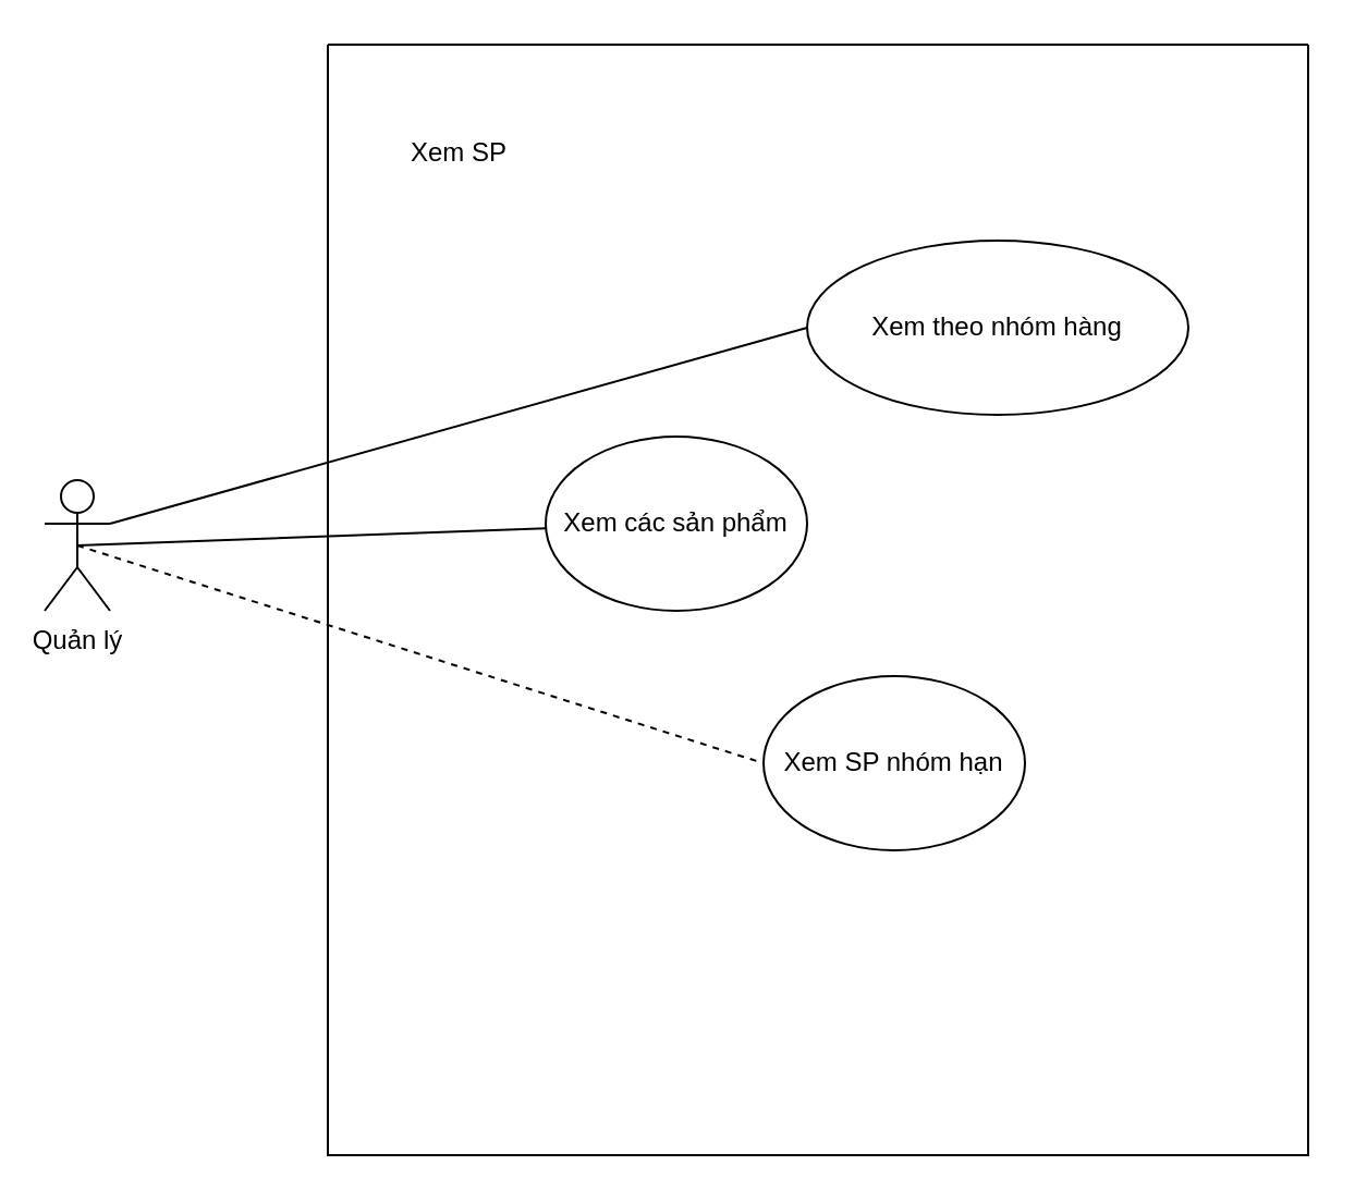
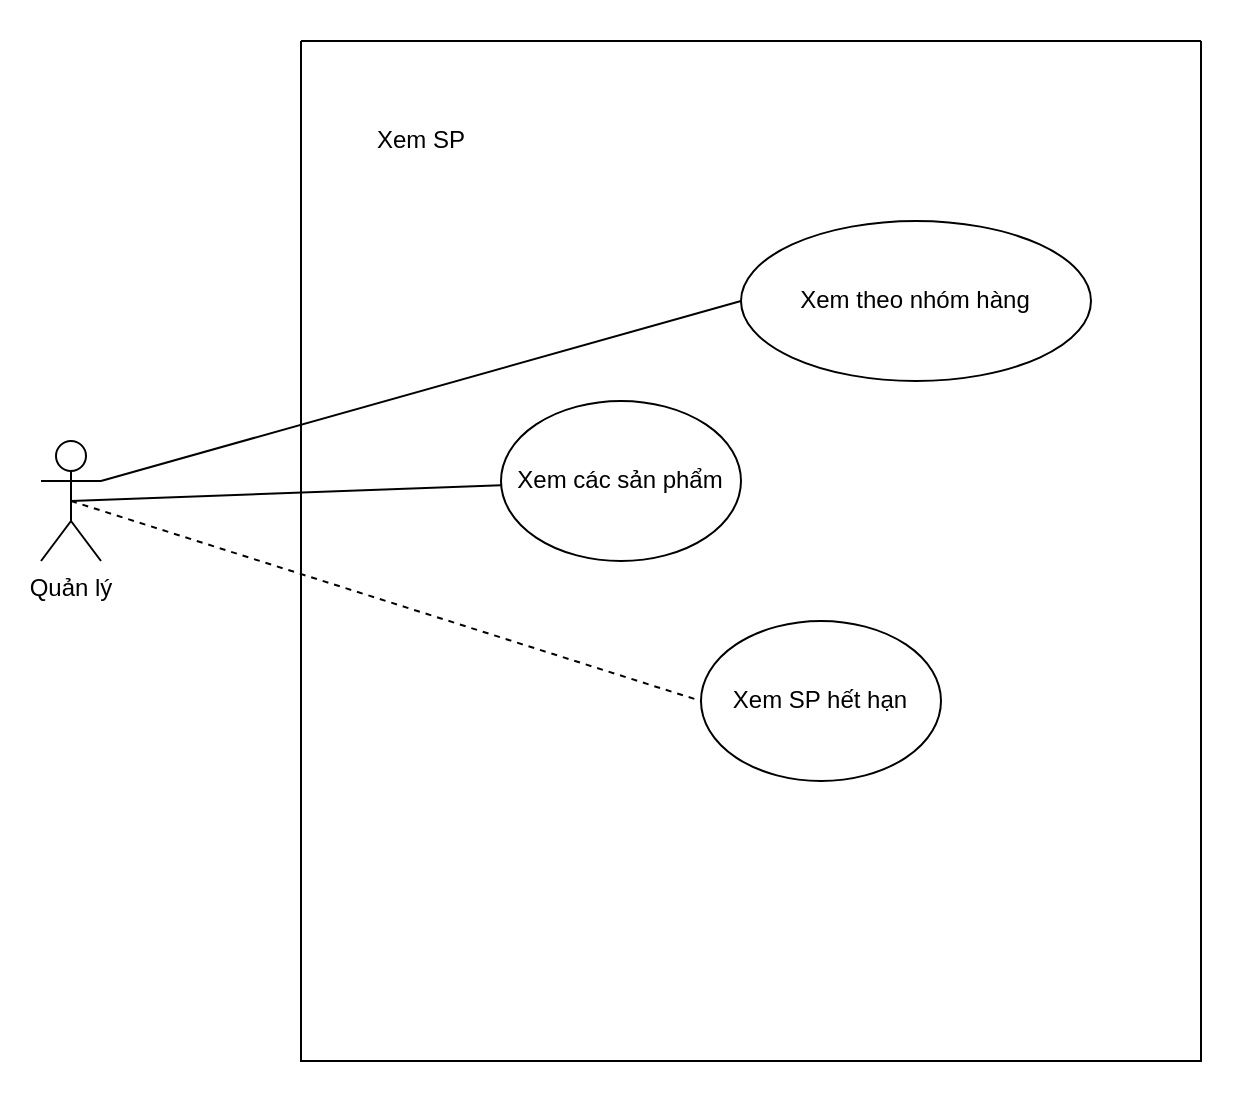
- <mxCell id="9" value="Xem SP nhóm hạn" style="ellipse;whiteSpace=wrap;html=1;" vertex="1" parent="6"><mxGeometry x="200" y="290" width="120" height="80" as="geometry" /></mxCell>
+ <mxCell id="9" value="Xem SP hết hạn" style="ellipse;whiteSpace=wrap;html=1;" vertex="1" parent="6"><mxGeometry x="200" y="290" width="120" height="80" as="geometry" /></mxCell>
